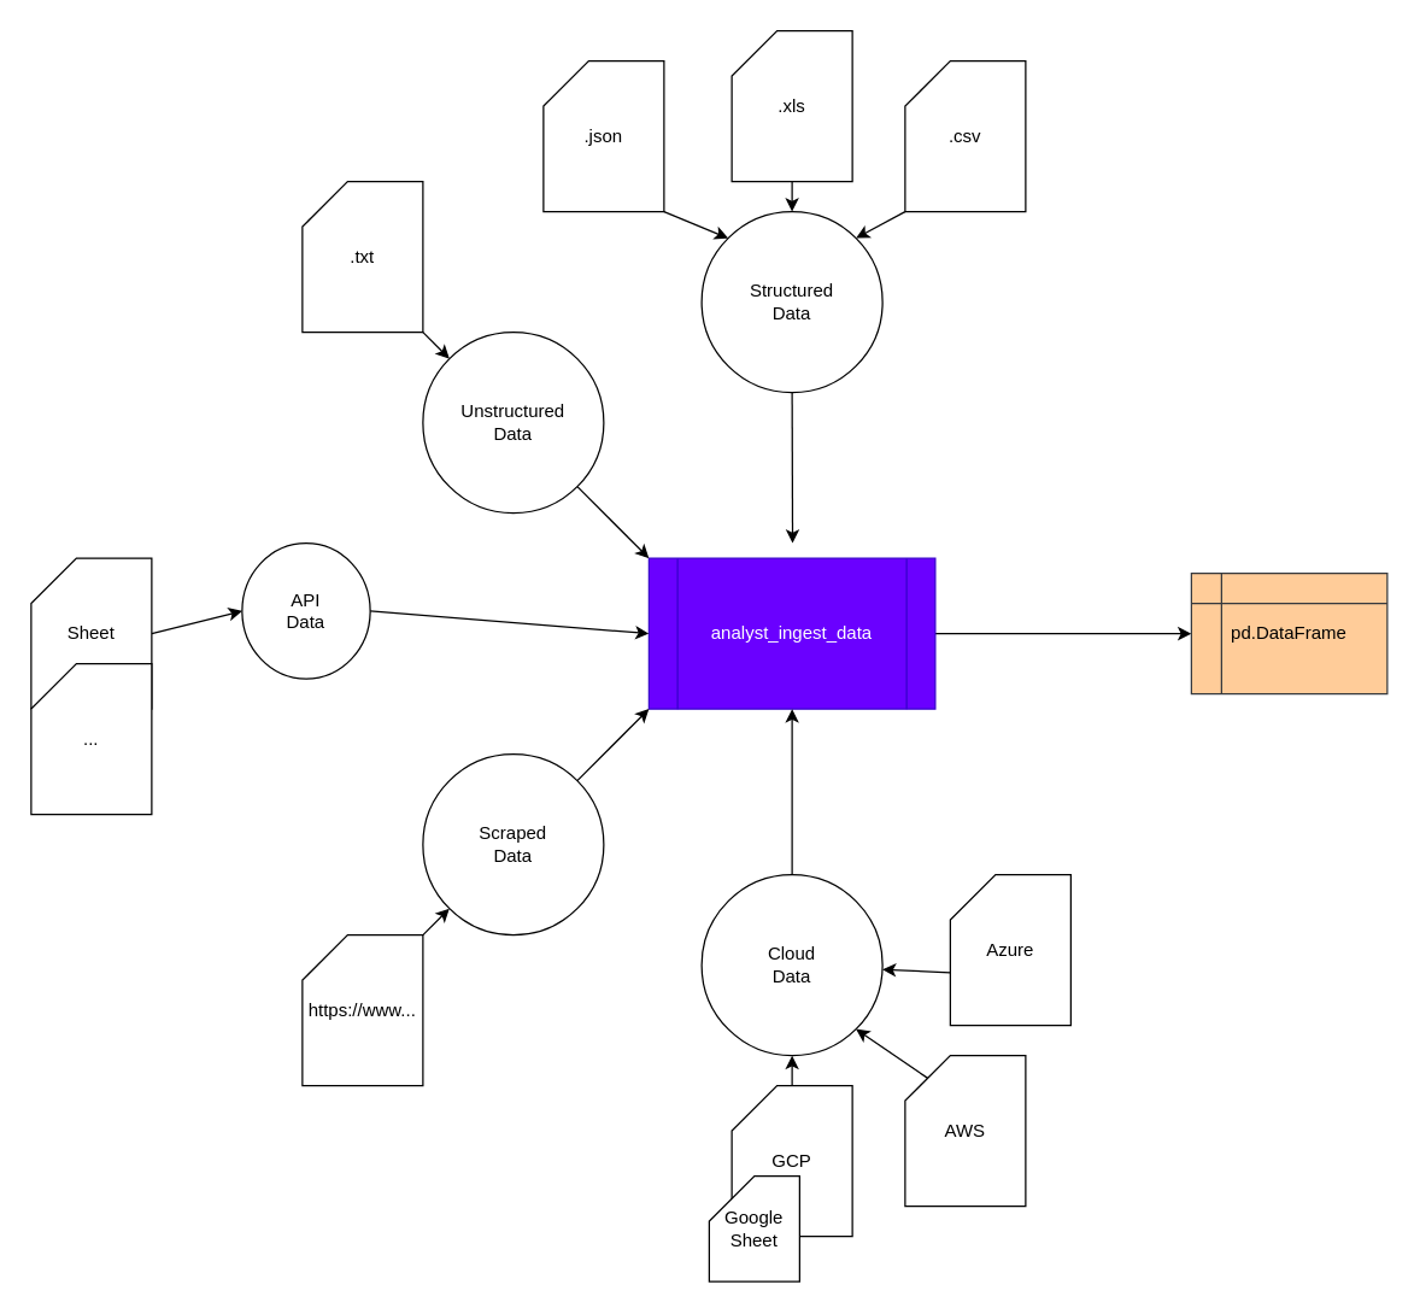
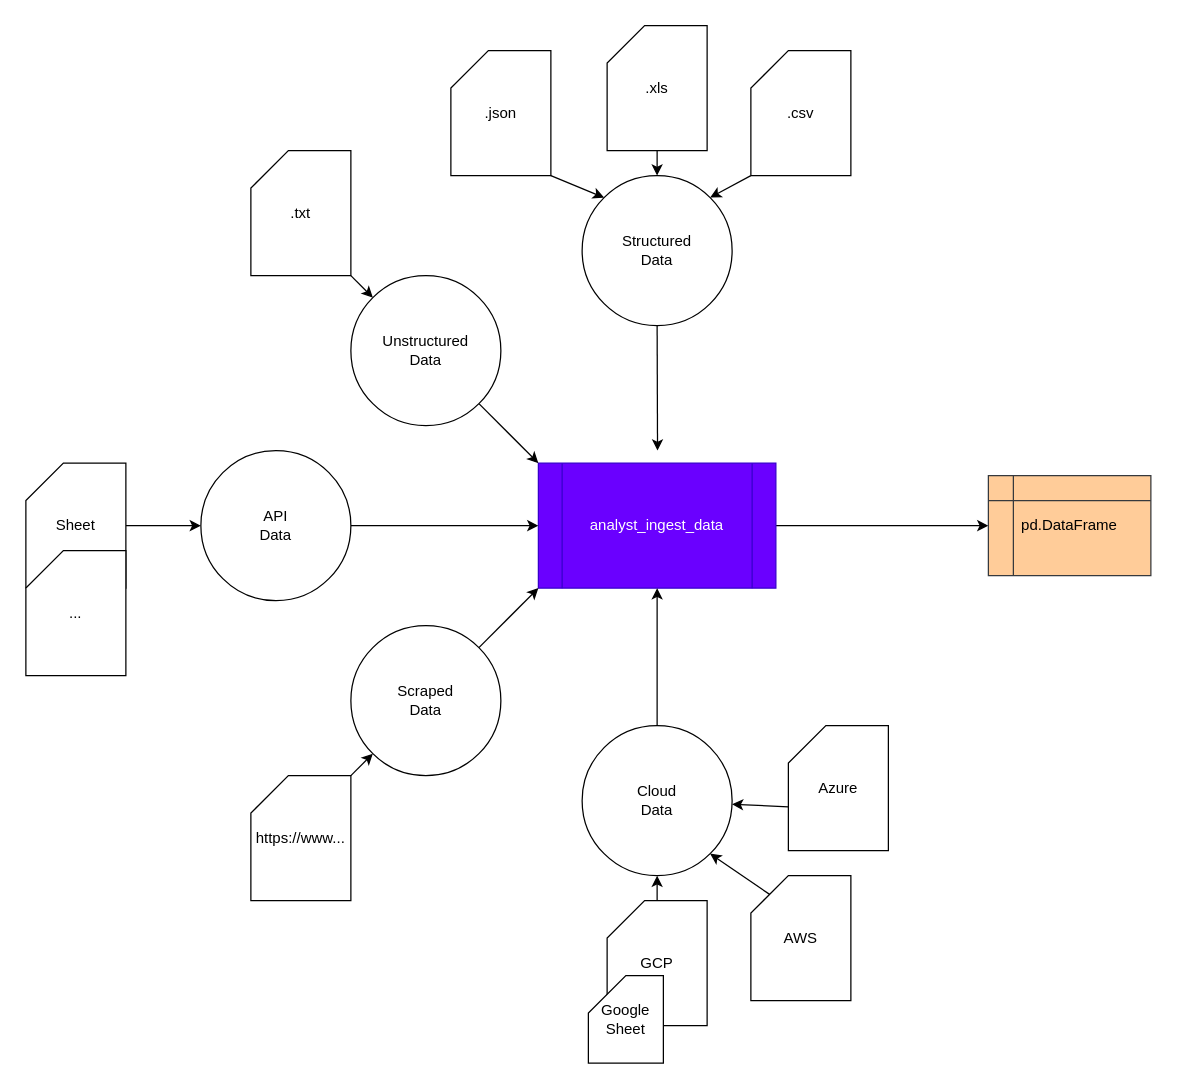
- <mxCell id="10" value="API&lt;br&gt;Data" style="ellipse;whiteSpace=wrap;html=1;aspect=fixed;" vertex="1" parent="1"><mxGeometry x="160" y="360" width="85" height="90" as="geometry" /></mxCell>
+ <mxCell id="10" value="API&lt;br&gt;Data" style="ellipse;whiteSpace=wrap;html=1;aspect=fixed;" vertex="1" parent="1"><mxGeometry x="160" y="360" width="120" height="120" as="geometry" /></mxCell>
